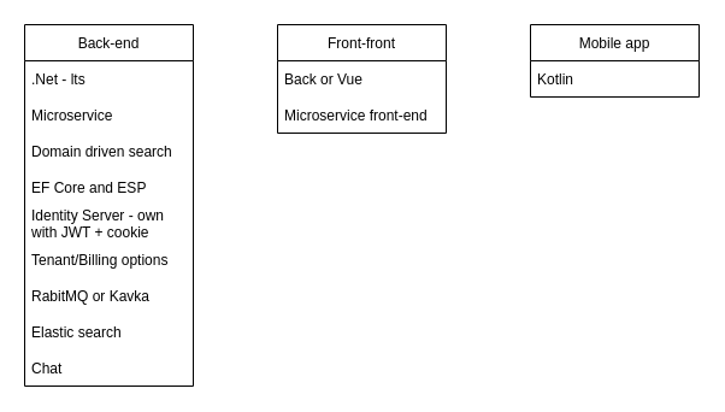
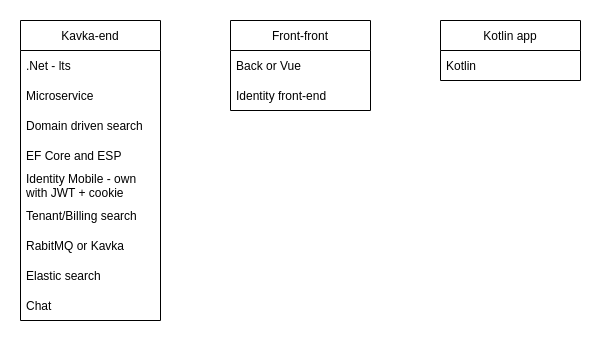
- <mxCell id="2" value="Back-end" style="swimlane;fontStyle=0;childLayout=stackLayout;horizontal=1;startSize=30;horizontalStack=0;resizeParent=1;resizeParentMax=0;resizeLast=0;collapsible=1;marginBottom=0;" parent="1" vertex="1"><mxGeometry x="20" y="20" width="140" height="300" as="geometry" /></mxCell>
+ <mxCell id="2" value="Kavka-end" style="swimlane;fontStyle=0;childLayout=stackLayout;horizontal=1;startSize=30;horizontalStack=0;resizeParent=1;resizeParentMax=0;resizeLast=0;collapsible=1;marginBottom=0;" parent="1" vertex="1"><mxGeometry x="20" y="20" width="140" height="300" as="geometry" /></mxCell>
- <mxCell id="15" value="Mobile app" style="swimlane;fontStyle=0;childLayout=stackLayout;horizontal=1;startSize=30;horizontalStack=0;resizeParent=1;resizeParentMax=0;resizeLast=0;collapsible=1;marginBottom=0;" parent="1" vertex="1"><mxGeometry x="440" y="20" width="140" height="60" as="geometry" /></mxCell>
+ <mxCell id="15" value="Kotlin app" style="swimlane;fontStyle=0;childLayout=stackLayout;horizontal=1;startSize=30;horizontalStack=0;resizeParent=1;resizeParentMax=0;resizeLast=0;collapsible=1;marginBottom=0;" parent="1" vertex="1"><mxGeometry x="440" y="20" width="140" height="60" as="geometry" /></mxCell>
- <mxCell id="14" value="Microservice front-end" style="text;strokeColor=none;fillColor=none;align=left;verticalAlign=middle;spacingLeft=4;spacingRight=4;overflow=hidden;points=[[0,0.5],[1,0.5]];portConstraint=eastwest;rotatable=0;" parent="12" vertex="1"><mxGeometry y="60" width="140" height="30" as="geometry" /></mxCell>
+ <mxCell id="14" value="Identity front-end" style="text;strokeColor=none;fillColor=none;align=left;verticalAlign=middle;spacingLeft=4;spacingRight=4;overflow=hidden;points=[[0,0.5],[1,0.5]];portConstraint=eastwest;rotatable=0;" parent="12" vertex="1"><mxGeometry y="60" width="140" height="30" as="geometry" /></mxCell>
- <mxCell id="7" value="Identity Server - own&#10;with JWT + cookie" style="text;strokeColor=none;fillColor=none;align=left;verticalAlign=middle;spacingLeft=4;spacingRight=4;overflow=hidden;points=[[0,0.5],[1,0.5]];portConstraint=eastwest;rotatable=0;" parent="2" vertex="1"><mxGeometry y="150" width="140" height="30" as="geometry" /></mxCell>
+ <mxCell id="7" value="Identity Mobile - own&#10;with JWT + cookie" style="text;strokeColor=none;fillColor=none;align=left;verticalAlign=middle;spacingLeft=4;spacingRight=4;overflow=hidden;points=[[0,0.5],[1,0.5]];portConstraint=eastwest;rotatable=0;" parent="2" vertex="1"><mxGeometry y="150" width="140" height="30" as="geometry" /></mxCell>
- <mxCell id="8" value="Tenant/Billing options" style="text;strokeColor=none;fillColor=none;align=left;verticalAlign=middle;spacingLeft=4;spacingRight=4;overflow=hidden;points=[[0,0.5],[1,0.5]];portConstraint=eastwest;rotatable=0;" parent="2" vertex="1"><mxGeometry y="180" width="140" height="30" as="geometry" /></mxCell>
+ <mxCell id="8" value="Tenant/Billing search" style="text;strokeColor=none;fillColor=none;align=left;verticalAlign=middle;spacingLeft=4;spacingRight=4;overflow=hidden;points=[[0,0.5],[1,0.5]];portConstraint=eastwest;rotatable=0;" parent="2" vertex="1"><mxGeometry y="180" width="140" height="30" as="geometry" /></mxCell>
